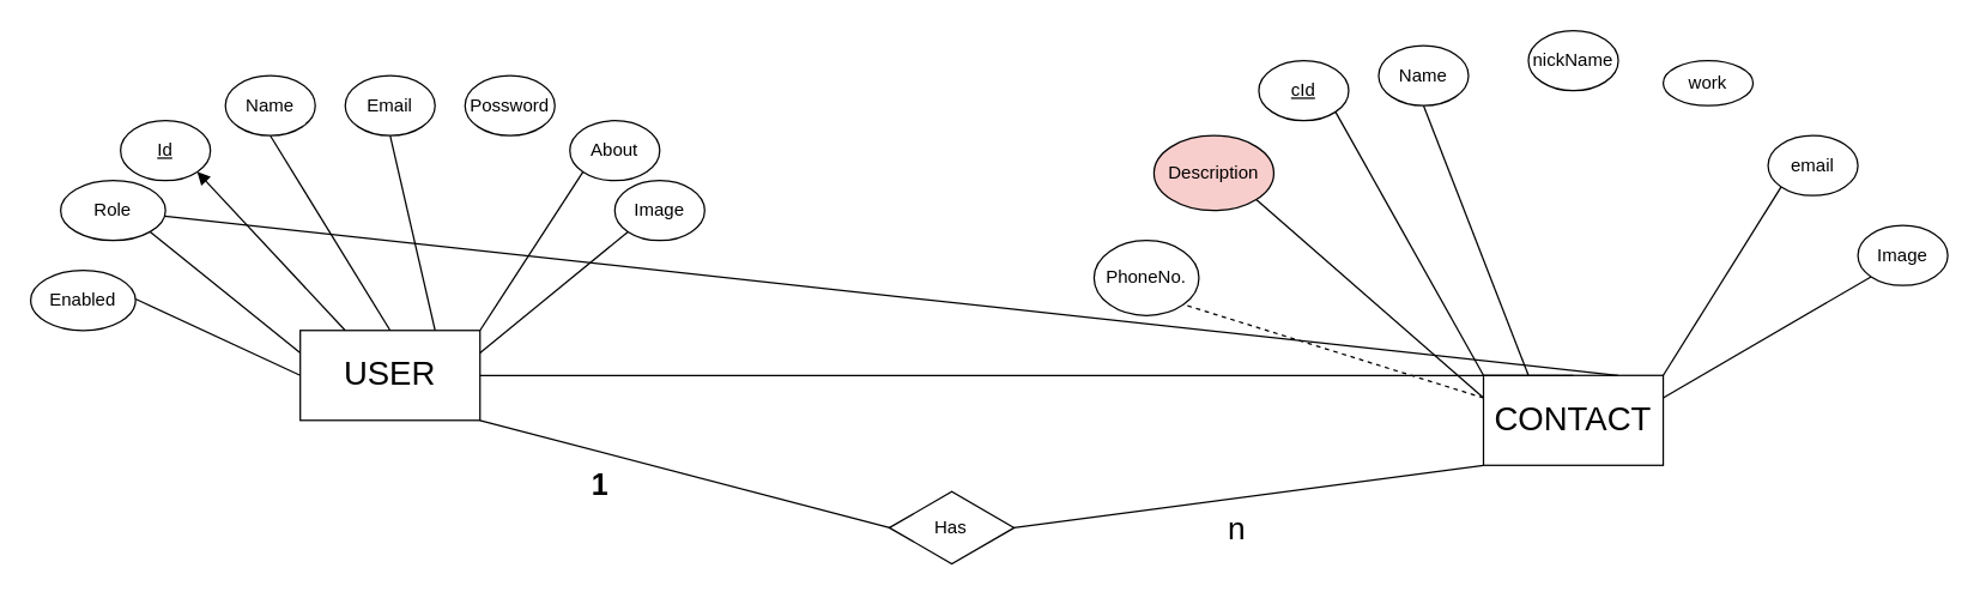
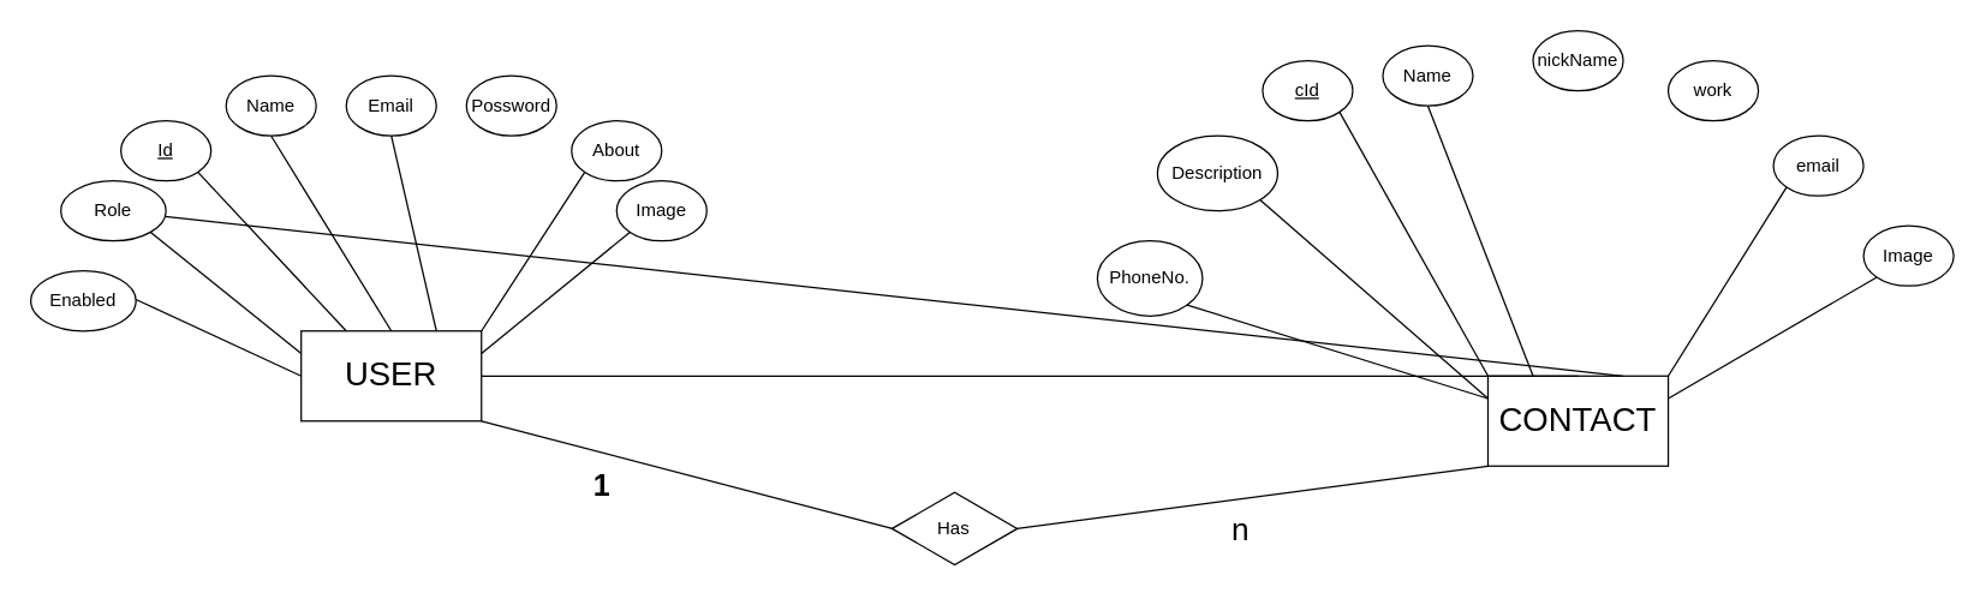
- <mxCell id="24" value="work" style="ellipse;whiteSpace=wrap;html=1;" vertex="1" parent="1"><mxGeometry x="1110" y="40" width="60" height="30" as="geometry" /></mxCell>
+ <mxCell id="24" value="work" style="ellipse;whiteSpace=wrap;html=1;" vertex="1" parent="1"><mxGeometry x="1110" y="40" width="60" height="40" as="geometry" /></mxCell>
- <mxCell id="20" value="Description" style="ellipse;whiteSpace=wrap;html=1;fillColor=#f8cecc;" parent="1" vertex="1"><mxGeometry x="770" y="90" width="80" height="50" as="geometry" /></mxCell>
+ <mxCell id="20" value="Description" style="ellipse;whiteSpace=wrap;html=1;" parent="1" vertex="1"><mxGeometry x="770" y="90" width="80" height="50" as="geometry" /></mxCell>
- <mxCell id="12" value="" style="endArrow=block;html=1;rounded=0;entryX=1;entryY=1;entryDx=0;entryDy=0;exitX=0.25;exitY=0;exitDx=0;exitDy=0;" parent="1" source="2" target="11" edge="1"><mxGeometry width="50" height="50" relative="1" as="geometry"><mxPoint x="460" y="250" as="sourcePoint" /><mxPoint x="510" y="200" as="targetPoint" /></mxGeometry></mxCell>
+ <mxCell id="12" value="" style="endArrow=none;html=1;rounded=0;entryX=1;entryY=1;entryDx=0;entryDy=0;exitX=0.25;exitY=0;exitDx=0;exitDy=0;" parent="1" source="2" target="11" edge="1"><mxGeometry width="50" height="50" relative="1" as="geometry"><mxPoint x="460" y="250" as="sourcePoint" /><mxPoint x="510" y="200" as="targetPoint" /></mxGeometry></mxCell>
- <mxCell id="34" value="" style="endArrow=none;html=1;rounded=0;entryX=1;entryY=1;entryDx=0;entryDy=0;exitX=0;exitY=0.25;exitDx=0;exitDy=0;dashed=1;" edge="1" parent="1" source="3" target="19"><mxGeometry width="50" height="50" relative="1" as="geometry"><mxPoint x="1000" y="275" as="sourcePoint" /><mxPoint x="848" y="143" as="targetPoint" /></mxGeometry></mxCell>
+ <mxCell id="34" value="" style="endArrow=none;html=1;rounded=0;entryX=1;entryY=1;entryDx=0;entryDy=0;exitX=0;exitY=0.25;exitDx=0;exitDy=0;" edge="1" parent="1" source="3" target="19"><mxGeometry width="50" height="50" relative="1" as="geometry"><mxPoint x="1000" y="275" as="sourcePoint" /><mxPoint x="848" y="143" as="targetPoint" /></mxGeometry></mxCell>
